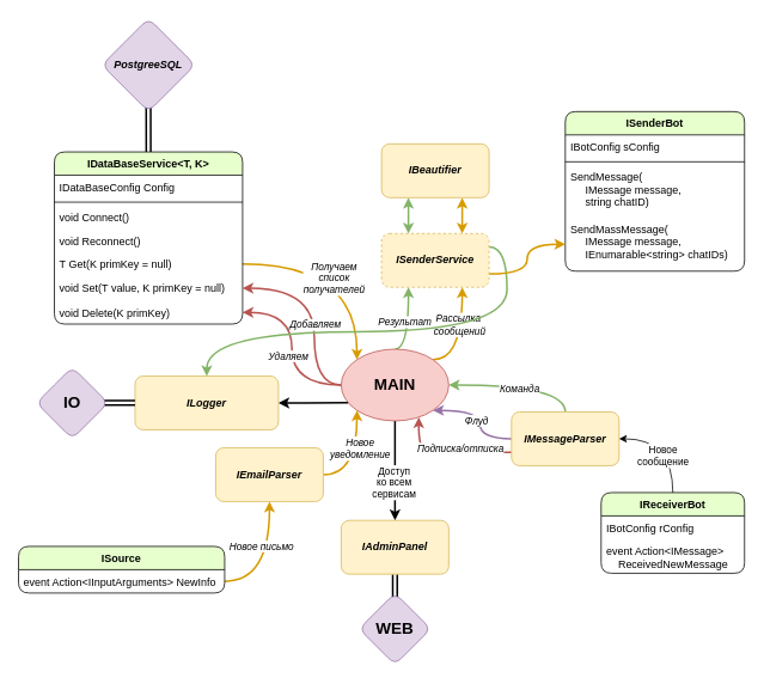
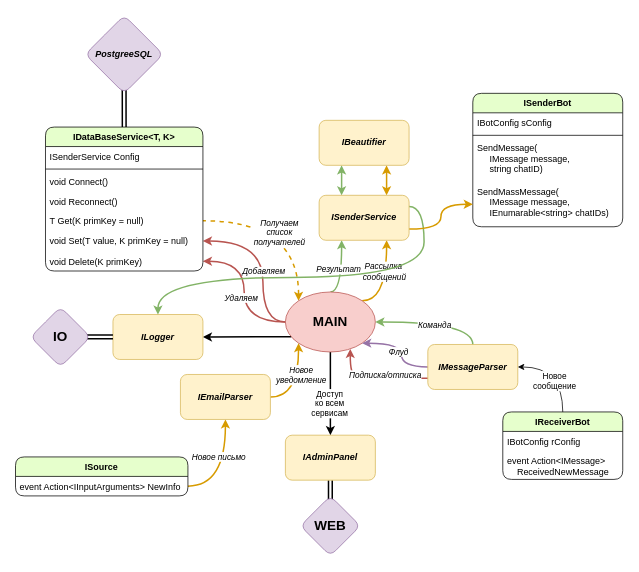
- <mxCell id="36" value="IDataBaseConfig Config&#10;" style="text;align=left;verticalAlign=top;spacingLeft=4;spacingRight=4;overflow=hidden;rotatable=0;points=[[0,0.5],[1,0.5]];portConstraint=eastwest;rounded=1;" parent="35" vertex="1"><mxGeometry y="26" width="210" height="26" as="geometry" /></mxCell>
+ <mxCell id="36" value="ISenderService Config&#10;" style="text;align=left;verticalAlign=top;spacingLeft=4;spacingRight=4;overflow=hidden;rotatable=0;points=[[0,0.5],[1,0.5]];portConstraint=eastwest;rounded=1;" parent="35" vertex="1"><mxGeometry y="26" width="210" height="26" as="geometry" /></mxCell>
- <mxCell id="57" value="&lt;b&gt;&lt;i&gt;ISenderService&lt;br&gt;&lt;/i&gt;&lt;/b&gt;" style="whiteSpace=wrap;html=1;rounded=1;sketch=0;fillColor=#fff2cc;strokeColor=#d6b656;dashed=1;" parent="1" vertex="1"><mxGeometry x="425" y="260" width="120" height="60" as="geometry" /></mxCell>
+ <mxCell id="57" value="&lt;b&gt;&lt;i&gt;ISenderService&lt;br&gt;&lt;/i&gt;&lt;/b&gt;" style="whiteSpace=wrap;html=1;rounded=1;sketch=0;fillColor=#fff2cc;strokeColor=#d6b656;" parent="1" vertex="1"><mxGeometry x="425" y="260" width="120" height="60" as="geometry" /></mxCell>
- <mxCell id="4" style="orthogonalLoop=1;jettySize=auto;html=1;exitX=0;exitY=0;exitDx=0;exitDy=0;entryX=1;entryY=0.5;entryDx=0;entryDy=0;fillColor=#ffe6cc;strokeColor=#d79b00;edgeStyle=orthogonalEdgeStyle;startArrow=classic;startFill=1;endArrow=none;endFill=0;curved=1;strokeWidth=2;" parent="1" source="15" target="40" edge="1"><mxGeometry relative="1" as="geometry" /></mxCell>
+ <mxCell id="4" style="orthogonalLoop=1;jettySize=auto;html=1;exitX=0;exitY=0;exitDx=0;exitDy=0;entryX=1;entryY=0.5;entryDx=0;entryDy=0;fillColor=#ffe6cc;strokeColor=#d79b00;edgeStyle=orthogonalEdgeStyle;startArrow=classic;startFill=1;endArrow=none;endFill=0;curved=1;strokeWidth=2;dashed=1;" parent="1" source="15" target="40" edge="1"><mxGeometry relative="1" as="geometry" /></mxCell>
- <mxCell id="30" value="&lt;b&gt;&lt;i&gt;ILogger&lt;/i&gt;&lt;/b&gt;" style="whiteSpace=wrap;html=1;rounded=1;sketch=0;fillColor=#fff2cc;strokeColor=#d6b656;" parent="1" vertex="1"><mxGeometry x="150" y="419" width="160" height="60" as="geometry" /></mxCell>
+ <mxCell id="30" value="&lt;b&gt;&lt;i&gt;ILogger&lt;/i&gt;&lt;/b&gt;" style="whiteSpace=wrap;html=1;rounded=1;sketch=0;fillColor=#fff2cc;strokeColor=#d6b656;" parent="1" vertex="1"><mxGeometry x="150" y="419" width="120" height="60" as="geometry" /></mxCell>
